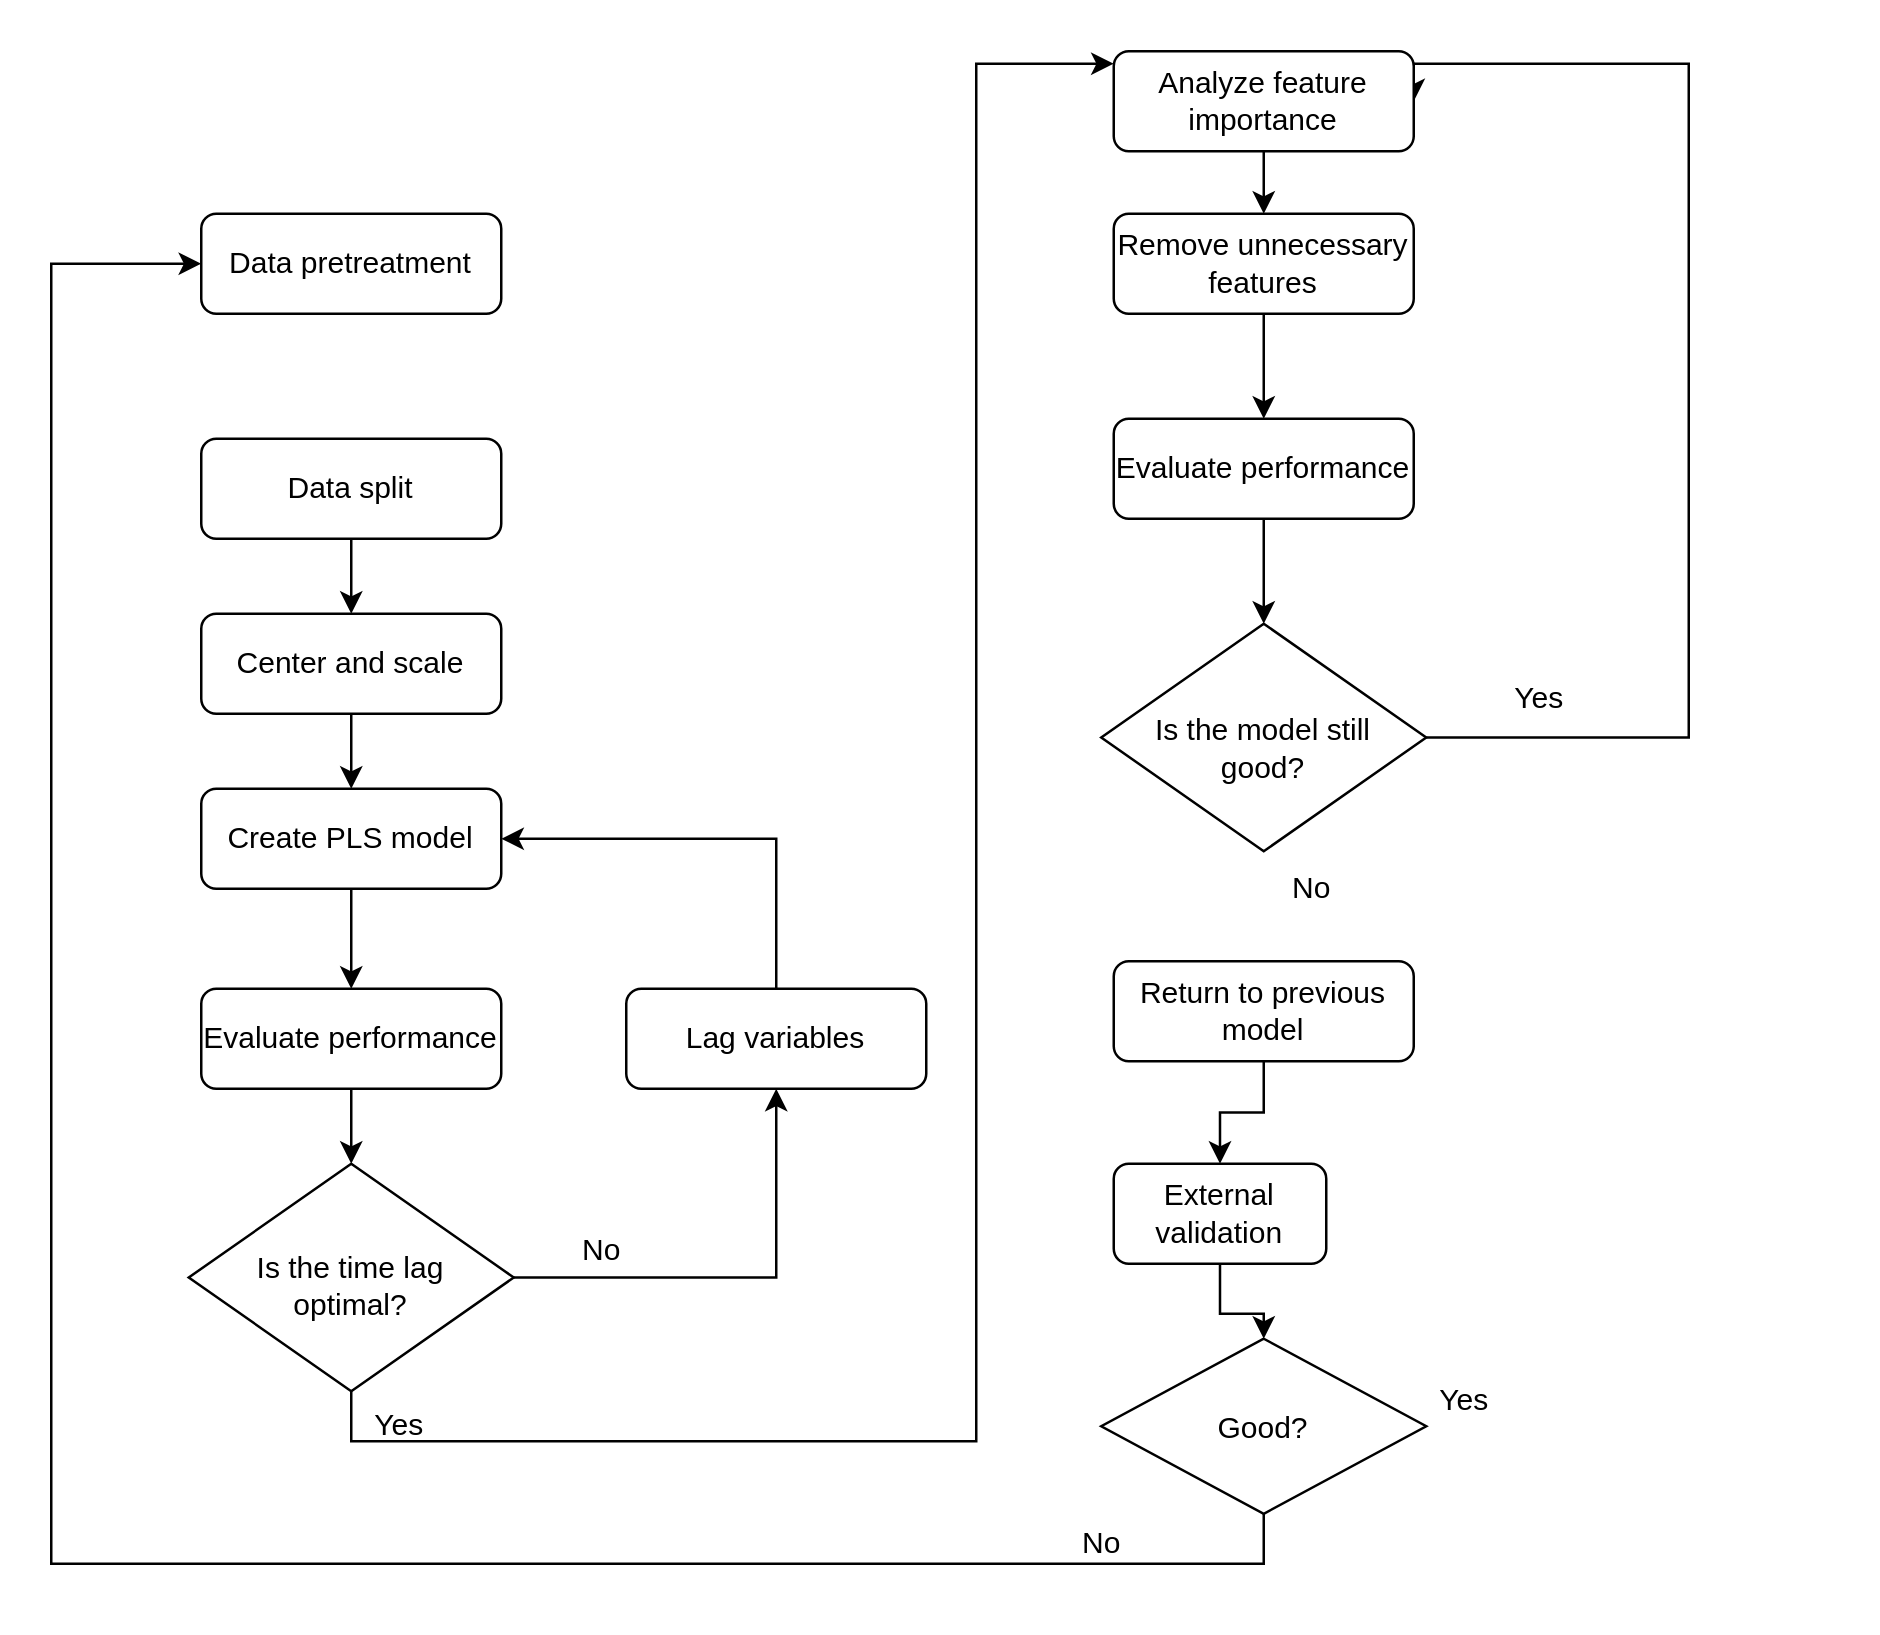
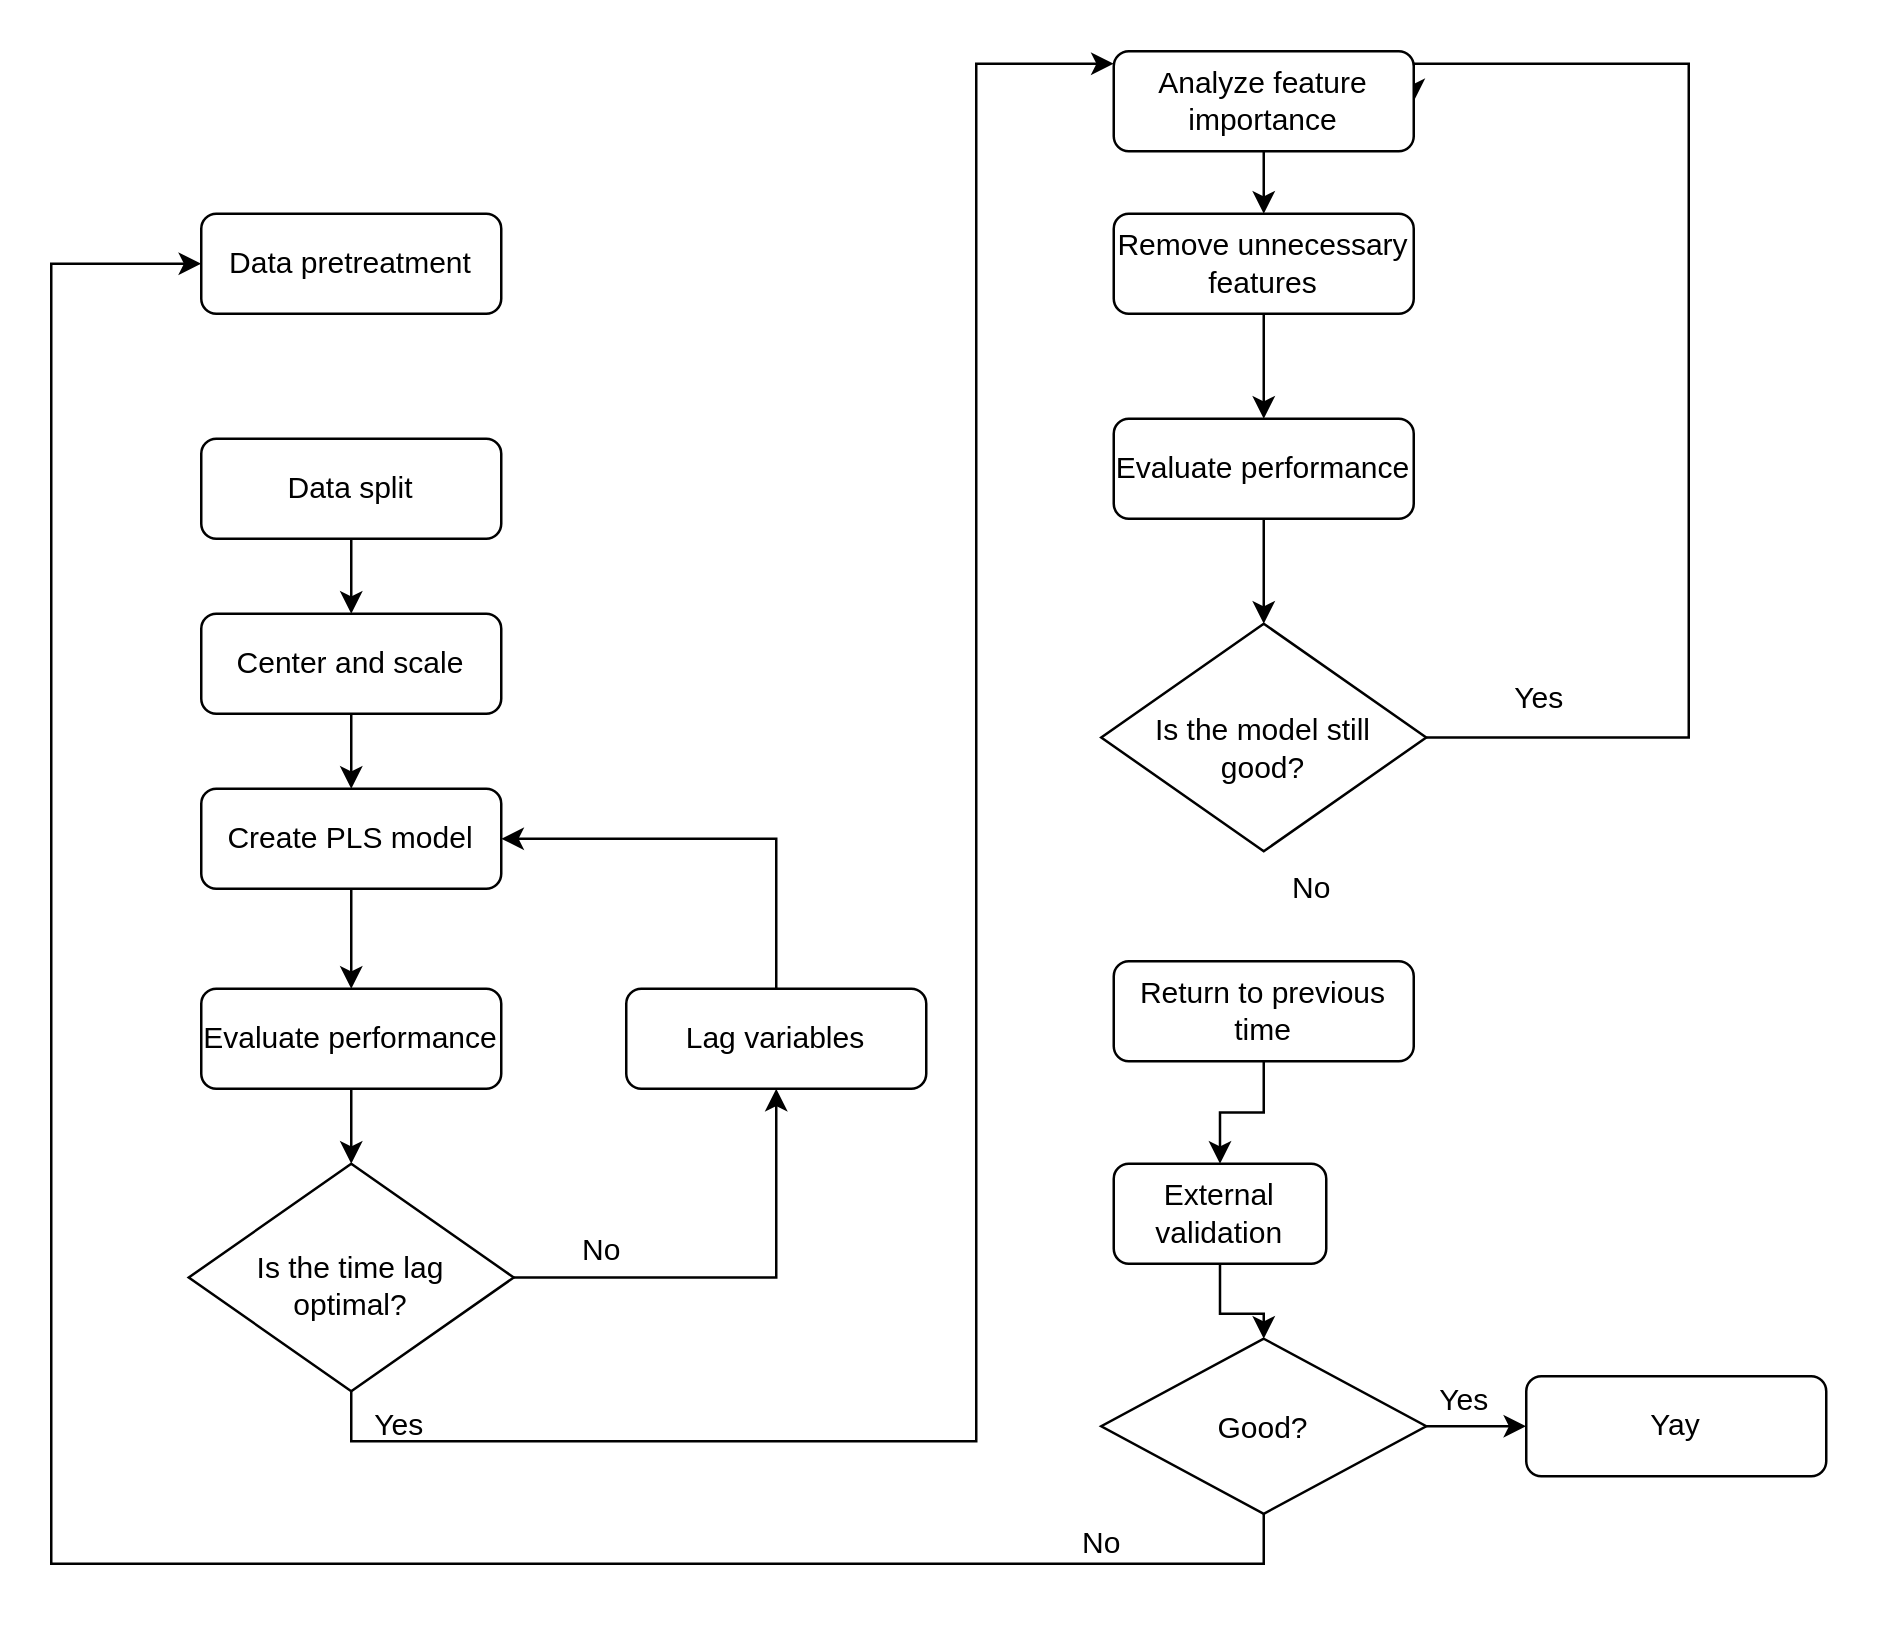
- <mxCell id="25" value="Return to previous model" style="rounded=1;whiteSpace=wrap;html=1;fontSize=12;glass=0;strokeWidth=1;shadow=0;" vertex="1" parent="1"><mxGeometry x="445" y="384" width="120" height="40" as="geometry" /></mxCell>
+ <mxCell id="25" value="Return to previous time" style="rounded=1;whiteSpace=wrap;html=1;fontSize=12;glass=0;strokeWidth=1;shadow=0;" vertex="1" parent="1"><mxGeometry x="445" y="384" width="120" height="40" as="geometry" /></mxCell>
+ <mxCell id="33" style="edgeStyle=orthogonalEdgeStyle;rounded=0;orthogonalLoop=1;jettySize=auto;html=1;exitX=1;exitY=0.5;exitDx=0;exitDy=0;" edge="1" parent="1" source="35" target="28"><mxGeometry relative="1" as="geometry" /></mxCell>
+ <mxCell id="28" value="Yay" style="rounded=1;whiteSpace=wrap;html=1;fontSize=12;glass=0;strokeWidth=1;shadow=0;" vertex="1" parent="1"><mxGeometry x="610" y="550" width="120" height="40" as="geometry" /></mxCell>
